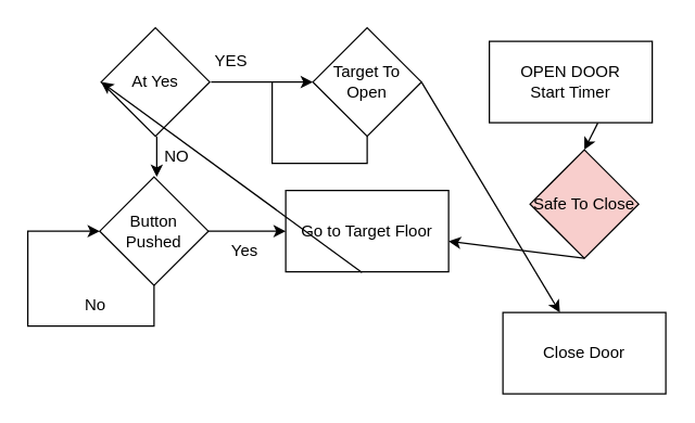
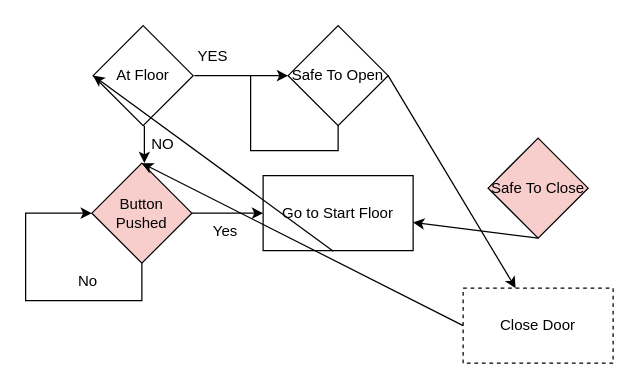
- <mxCell id="2" value="At Yes" style="rhombus;whiteSpace=wrap;html=1;" vertex="1" parent="1"><mxGeometry x="74" y="20" width="80" height="80" as="geometry" /></mxCell>
+ <mxCell id="2" value="At Floor" style="rhombus;whiteSpace=wrap;html=1;" vertex="1" parent="1"><mxGeometry x="74" y="20" width="80" height="80" as="geometry" /></mxCell>
- <mxCell id="7" value="Target To Open" style="rhombus;whiteSpace=wrap;html=1;" vertex="1" parent="1"><mxGeometry x="230" y="20" width="80" height="80" as="geometry" /></mxCell>
+ <mxCell id="7" value="Safe To Open" style="rhombus;whiteSpace=wrap;html=1;" vertex="1" parent="1"><mxGeometry x="230" y="20" width="80" height="80" as="geometry" /></mxCell>
- <mxCell id="6" value="&lt;div&gt;OPEN DOOR&lt;/div&gt;&lt;div&gt;Start Timer&lt;br&gt;&lt;/div&gt;" style="rounded=0;whiteSpace=wrap;html=1;" vertex="1" parent="1"><mxGeometry x="360" y="30" width="120" height="60" as="geometry" /></mxCell>
- <mxCell id="16" value="" style="endArrow=classic;html=1;rounded=0;exitX=0.666;exitY=1.003;exitDx=0;exitDy=0;exitPerimeter=0;entryX=0.5;entryY=0;entryDx=0;entryDy=0;" edge="1" parent="1" source="6" target="15"><mxGeometry width="50" height="50" relative="1" as="geometry"><mxPoint x="440" y="90" as="sourcePoint" /><mxPoint x="490" y="40" as="targetPoint" /></mxGeometry></mxCell>
- <mxCell id="8" value="Button Pushed" style="rhombus;whiteSpace=wrap;html=1;" vertex="1" parent="1"><mxGeometry x="73" y="130" width="80" height="80" as="geometry" /></mxCell>
+ <mxCell id="8" value="Button Pushed" style="rhombus;whiteSpace=wrap;html=1;fillColor=#f8cecc;" vertex="1" parent="1"><mxGeometry x="73" y="130" width="80" height="80" as="geometry" /></mxCell>
- <mxCell id="5" value="Go to Target Floor" style="rounded=0;whiteSpace=wrap;html=1;" vertex="1" parent="1"><mxGeometry x="210" y="140" width="120" height="60" as="geometry" /></mxCell>
+ <mxCell id="5" value="Go to Start Floor" style="rounded=0;whiteSpace=wrap;html=1;" vertex="1" parent="1"><mxGeometry x="210" y="140" width="120" height="60" as="geometry" /></mxCell>
+ <mxCell id="19" value="" style="endArrow=classic;html=1;rounded=0;exitX=0;exitY=0.5;exitDx=0;exitDy=0;entryX=0.5;entryY=0;entryDx=0;entryDy=0;" edge="1" parent="1" source="17" target="8"><mxGeometry width="50" height="50" relative="1" as="geometry"><mxPoint x="140" y="280" as="sourcePoint" /><mxPoint x="190" y="230" as="targetPoint" /></mxGeometry></mxCell>
- <mxCell id="17" value="Close Door" style="rounded=0;whiteSpace=wrap;html=1;" vertex="1" parent="1"><mxGeometry x="370" y="230" width="120" height="60" as="geometry" /></mxCell>
+ <mxCell id="17" value="Close Door" style="rounded=0;whiteSpace=wrap;html=1;dashed=1;" vertex="1" parent="1"><mxGeometry x="370" y="230" width="120" height="60" as="geometry" /></mxCell>
